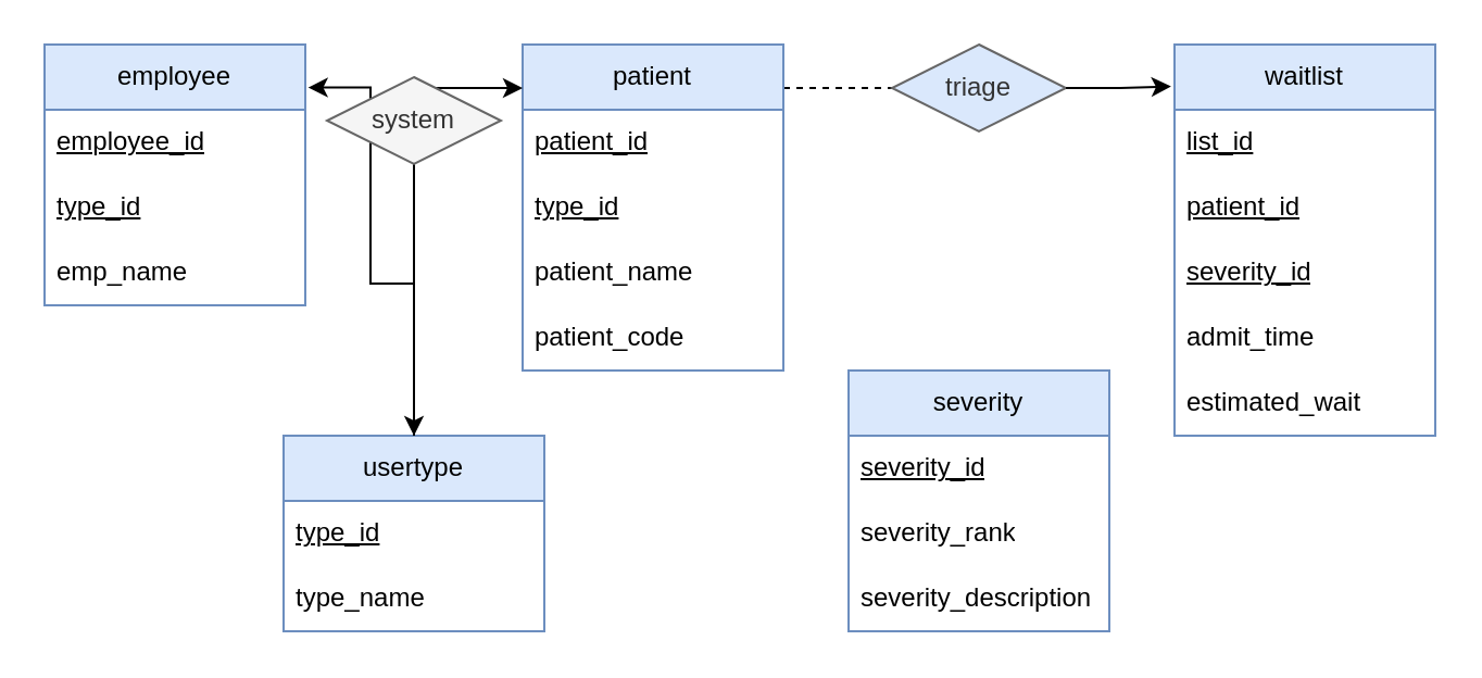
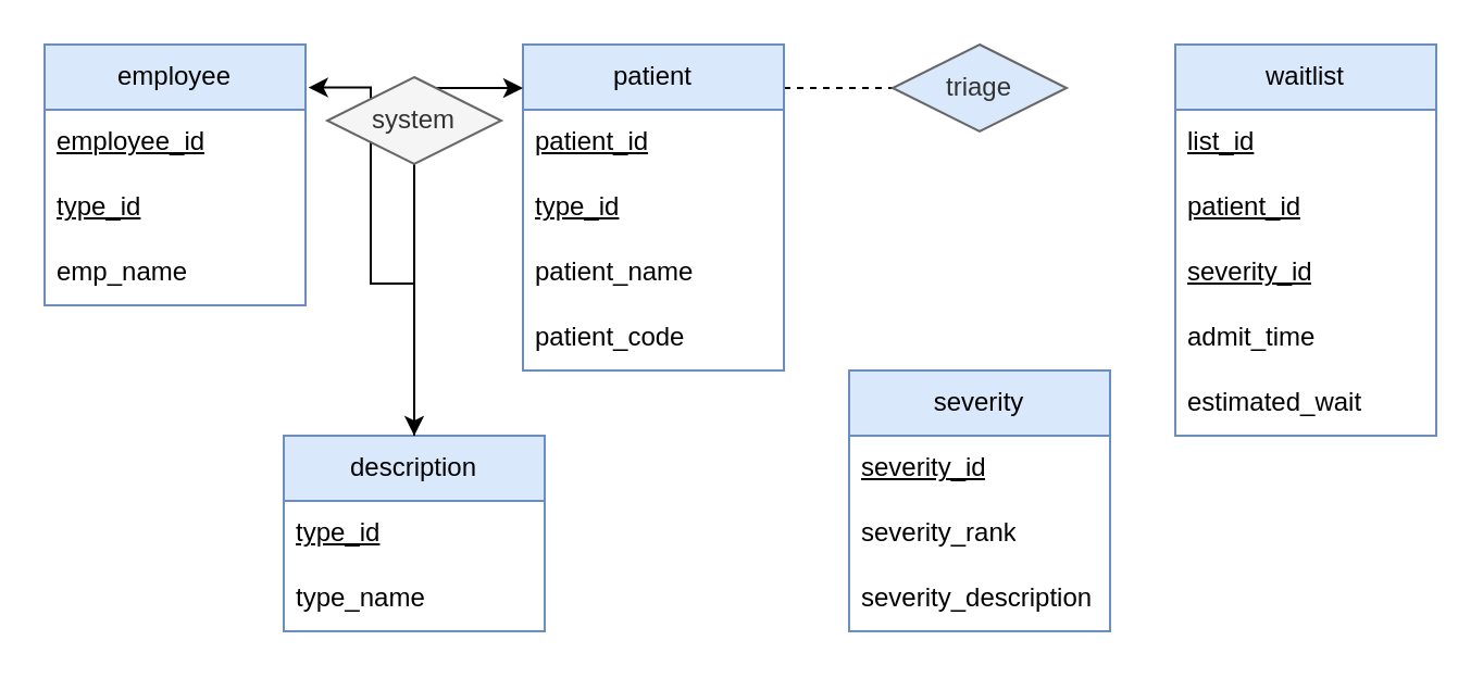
- <mxCell id="20" style="edgeStyle=orthogonalEdgeStyle;rounded=0;orthogonalLoop=1;jettySize=auto;html=1;entryX=-0.013;entryY=0.107;entryDx=0;entryDy=0;entryPerimeter=0;" edge="1" parent="1" source="15" target="25"><mxGeometry relative="1" as="geometry"><mxPoint x="520" y="39.98" as="targetPoint" /><Array as="points" /></mxGeometry></mxCell>
- <mxCell id="8" value="usertype" style="swimlane;fontStyle=0;childLayout=stackLayout;horizontal=1;startSize=30;horizontalStack=0;resizeParent=1;resizeParentMax=0;resizeLast=0;collapsible=1;marginBottom=0;whiteSpace=wrap;html=1;fillColor=#dae8fc;strokeColor=#6c8ebf;" parent="1" vertex="1"><mxGeometry x="130" y="200" width="120" height="90" as="geometry" /></mxCell>
+ <mxCell id="8" value="description" style="swimlane;fontStyle=0;childLayout=stackLayout;horizontal=1;startSize=30;horizontalStack=0;resizeParent=1;resizeParentMax=0;resizeLast=0;collapsible=1;marginBottom=0;whiteSpace=wrap;html=1;fillColor=#dae8fc;strokeColor=#6c8ebf;" parent="1" vertex="1"><mxGeometry x="130" y="200" width="120" height="90" as="geometry" /></mxCell>
